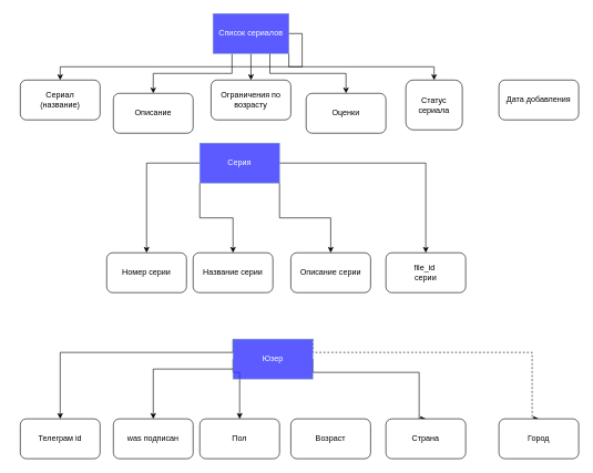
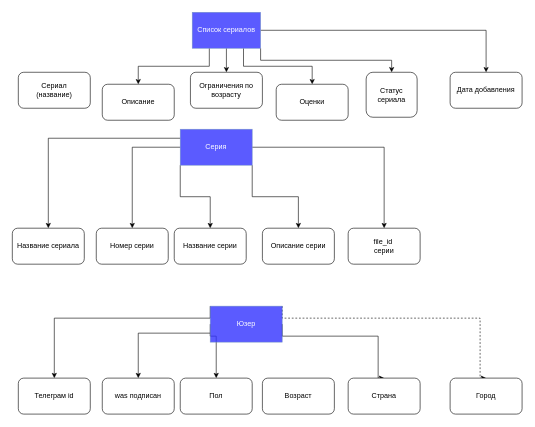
- <mxCell id="6" style="edgeStyle=orthogonalEdgeStyle;rounded=0;orthogonalLoop=1;jettySize=auto;html=1;exitX=1;exitY=0.5;exitDx=0;exitDy=0;" edge="1" parent="1" source="13" target="18"><mxGeometry relative="1" as="geometry" /></mxCell>
+ <mxCell id="6" style="edgeStyle=orthogonalEdgeStyle;rounded=0;orthogonalLoop=1;jettySize=auto;html=1;exitX=1;exitY=0.5;exitDx=0;exitDy=0;entryX=0.5;entryY=0;entryDx=0;entryDy=0;" edge="1" parent="1" source="13" target="34"><mxGeometry relative="1" as="geometry" /></mxCell>
+ <mxCell id="7" style="edgeStyle=orthogonalEdgeStyle;rounded=0;orthogonalLoop=1;jettySize=auto;html=1;exitX=0;exitY=0.25;exitDx=0;exitDy=0;entryX=0.5;entryY=0;entryDx=0;entryDy=0;" edge="1" parent="1" source="8" target="35"><mxGeometry relative="1" as="geometry" /></mxCell>
+ <mxCell id="35" value="Название сериала" style="rounded=1;whiteSpace=wrap;html=1;" vertex="1" parent="1"><mxGeometry y="380" width="120" height="60" as="geometry" x="20" /></mxCell>
